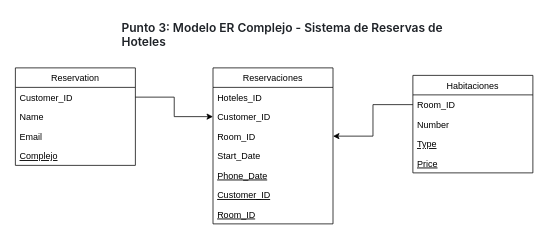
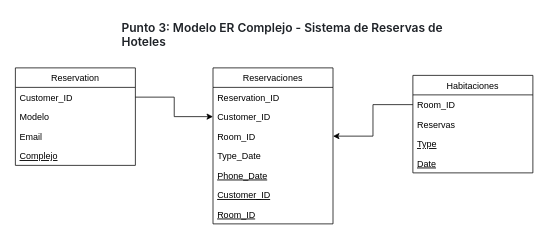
- <mxCell id="14" value="Hoteles_ID" style="text;align=left;verticalAlign=top;spacingLeft=4;spacingRight=4;overflow=hidden;rotatable=0;points=[[0,0.5],[1,0.5]];portConstraint=eastwest;" vertex="1" parent="13"><mxGeometry y="26" width="160" height="26" as="geometry" /></mxCell>
+ <mxCell id="14" value="Reservation_ID" style="text;align=left;verticalAlign=top;spacingLeft=4;spacingRight=4;overflow=hidden;rotatable=0;points=[[0,0.5],[1,0.5]];portConstraint=eastwest;" vertex="1" parent="13"><mxGeometry y="26" width="160" height="26" as="geometry" /></mxCell>
- <mxCell id="4" value="Name" style="text;align=left;verticalAlign=top;spacingLeft=4;spacingRight=4;overflow=hidden;rotatable=0;points=[[0,0.5],[1,0.5]];portConstraint=eastwest;" vertex="1" parent="2"><mxGeometry y="52" width="160" height="26" as="geometry" /></mxCell>
+ <mxCell id="4" value="Modelo" style="text;align=left;verticalAlign=top;spacingLeft=4;spacingRight=4;overflow=hidden;rotatable=0;points=[[0,0.5],[1,0.5]];portConstraint=eastwest;" vertex="1" parent="2"><mxGeometry y="52" width="160" height="26" as="geometry" /></mxCell>
- <mxCell id="10" value="Number" style="text;align=left;verticalAlign=top;spacingLeft=4;spacingRight=4;overflow=hidden;rotatable=0;points=[[0,0.5],[1,0.5]];portConstraint=eastwest;rounded=0;shadow=0;html=0;" vertex="1" parent="8"><mxGeometry y="52" width="160" height="26" as="geometry" /></mxCell>
+ <mxCell id="10" value="Reservas" style="text;align=left;verticalAlign=top;spacingLeft=4;spacingRight=4;overflow=hidden;rotatable=0;points=[[0,0.5],[1,0.5]];portConstraint=eastwest;rounded=0;shadow=0;html=0;" vertex="1" parent="8"><mxGeometry y="52" width="160" height="26" as="geometry" /></mxCell>
- <mxCell id="17" value="Start_Date" style="text;align=left;verticalAlign=top;spacingLeft=4;spacingRight=4;overflow=hidden;rotatable=0;points=[[0,0.5],[1,0.5]];portConstraint=eastwest;rounded=0;shadow=0;html=0;" vertex="1" parent="13"><mxGeometry y="104" width="160" height="26" as="geometry" /></mxCell>
+ <mxCell id="17" value="Type_Date" style="text;align=left;verticalAlign=top;spacingLeft=4;spacingRight=4;overflow=hidden;rotatable=0;points=[[0,0.5],[1,0.5]];portConstraint=eastwest;rounded=0;shadow=0;html=0;" vertex="1" parent="13"><mxGeometry y="104" width="160" height="26" as="geometry" /></mxCell>
- <mxCell id="12" value="Price" style="text;align=left;verticalAlign=top;spacingLeft=4;spacingRight=4;overflow=hidden;rotatable=0;points=[[0,0.5],[1,0.5]];portConstraint=eastwest;fontStyle=4" vertex="1" parent="8"><mxGeometry y="104" width="160" height="26" as="geometry" /></mxCell>
+ <mxCell id="12" value="Date" style="text;align=left;verticalAlign=top;spacingLeft=4;spacingRight=4;overflow=hidden;rotatable=0;points=[[0,0.5],[1,0.5]];portConstraint=eastwest;fontStyle=4" vertex="1" parent="8"><mxGeometry y="104" width="160" height="26" as="geometry" /></mxCell>
